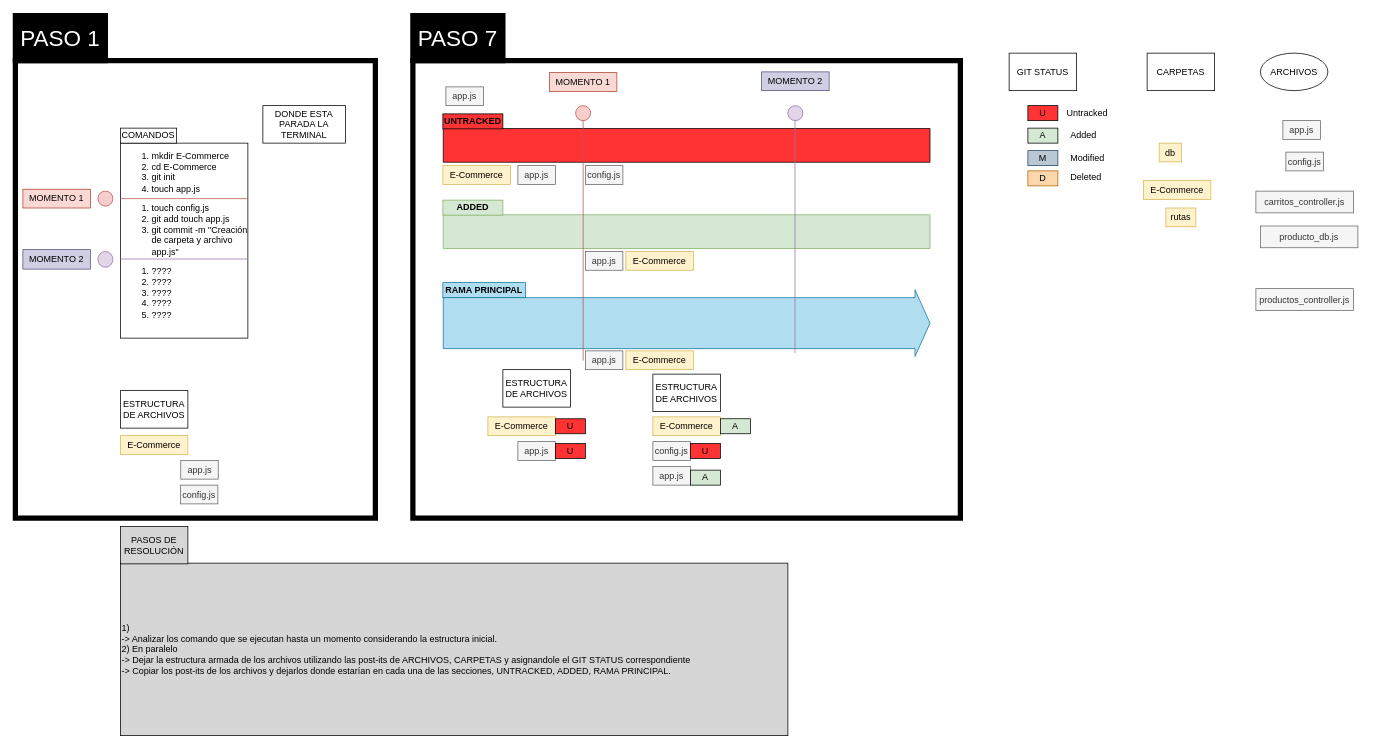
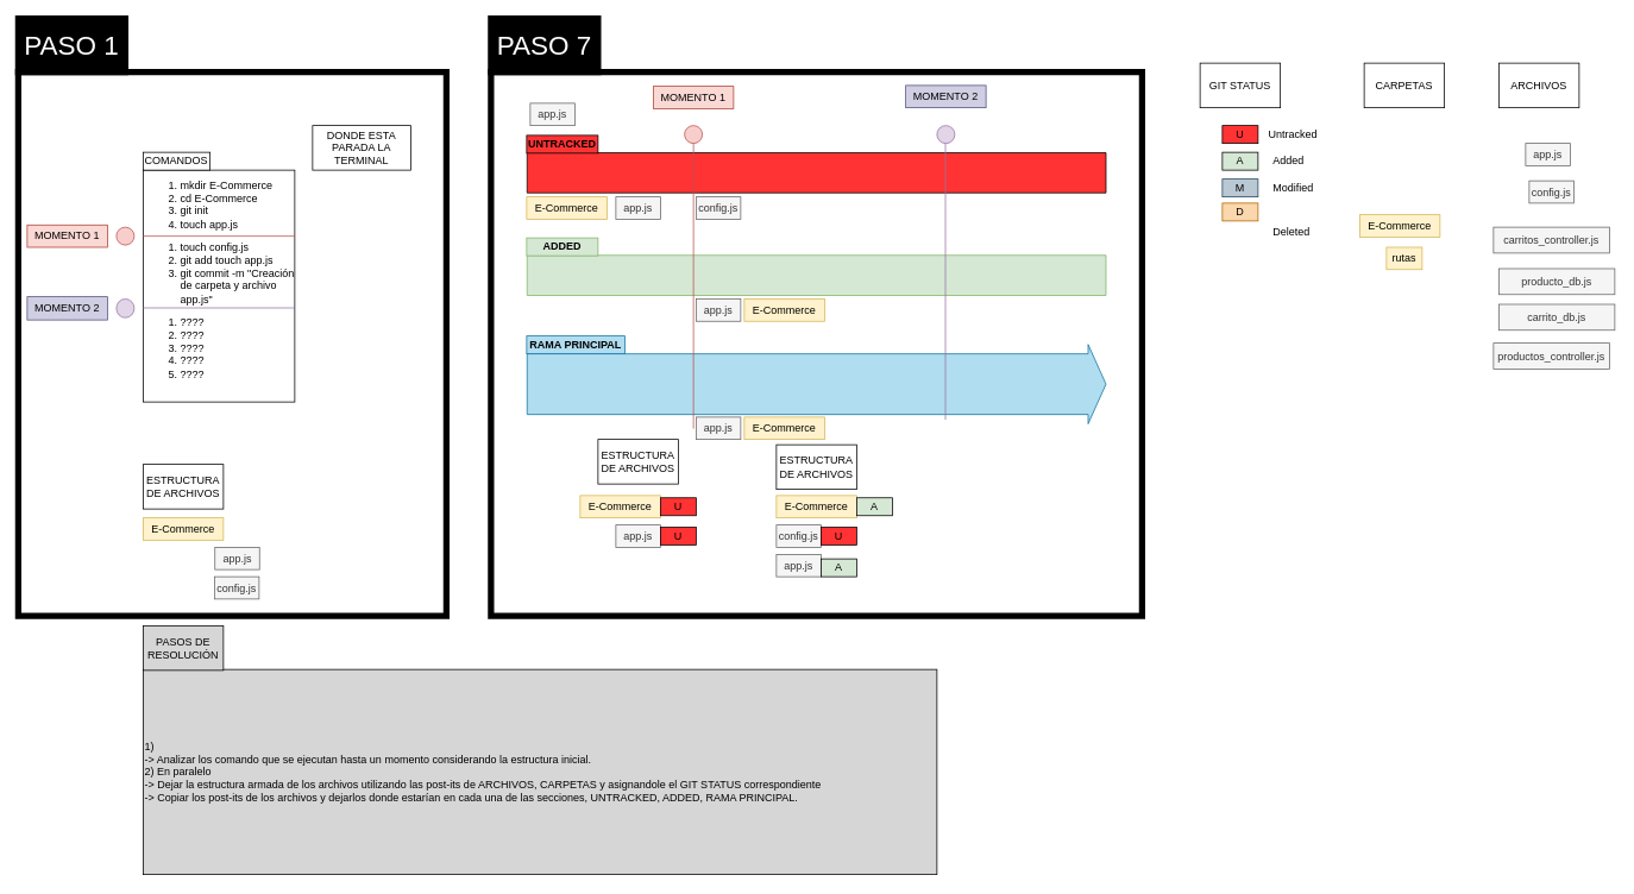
- <mxCell id="25" value="ARCHIVOS" style="ellipse;whiteSpace=wrap;html=1;" parent="1" vertex="1"><mxGeometry x="1680" y="70" width="90" height="50" as="geometry" /></mxCell>
+ <mxCell id="25" value="ARCHIVOS" style="rounded=0;whiteSpace=wrap;html=1;" parent="1" vertex="1"><mxGeometry x="1680" y="70" width="90" height="50" as="geometry" /></mxCell>
- <mxCell id="29" value="db" style="rounded=0;whiteSpace=wrap;html=1;fillColor=#fff2cc;strokeColor=#d6b656;" parent="1" vertex="1"><mxGeometry x="1545" y="190" width="30" height="25" as="geometry" /></mxCell>
- <mxCell id="47" value="Deleted" style="text;html=1;align=left;verticalAlign=middle;resizable=0;points=[];autosize=1;" parent="1" vertex="1"><mxGeometry x="1425" y="225" width="60" height="20" as="geometry" /></mxCell>
+ <mxCell id="47" value="Deleted" style="text;html=1;align=left;verticalAlign=middle;resizable=0;points=[];autosize=1;" parent="1" vertex="1"><mxGeometry x="1425" y="250" width="60" height="20" as="geometry" /></mxCell>
+ <mxCell id="33" value="carrito_db.js" style="rounded=0;whiteSpace=wrap;html=1;fillColor=#f5f5f5;strokeColor=#666666;fontColor=#333333;" parent="1" vertex="1"><mxGeometry x="1680" y="340.5" width="130" height="29" as="geometry" /></mxCell>
